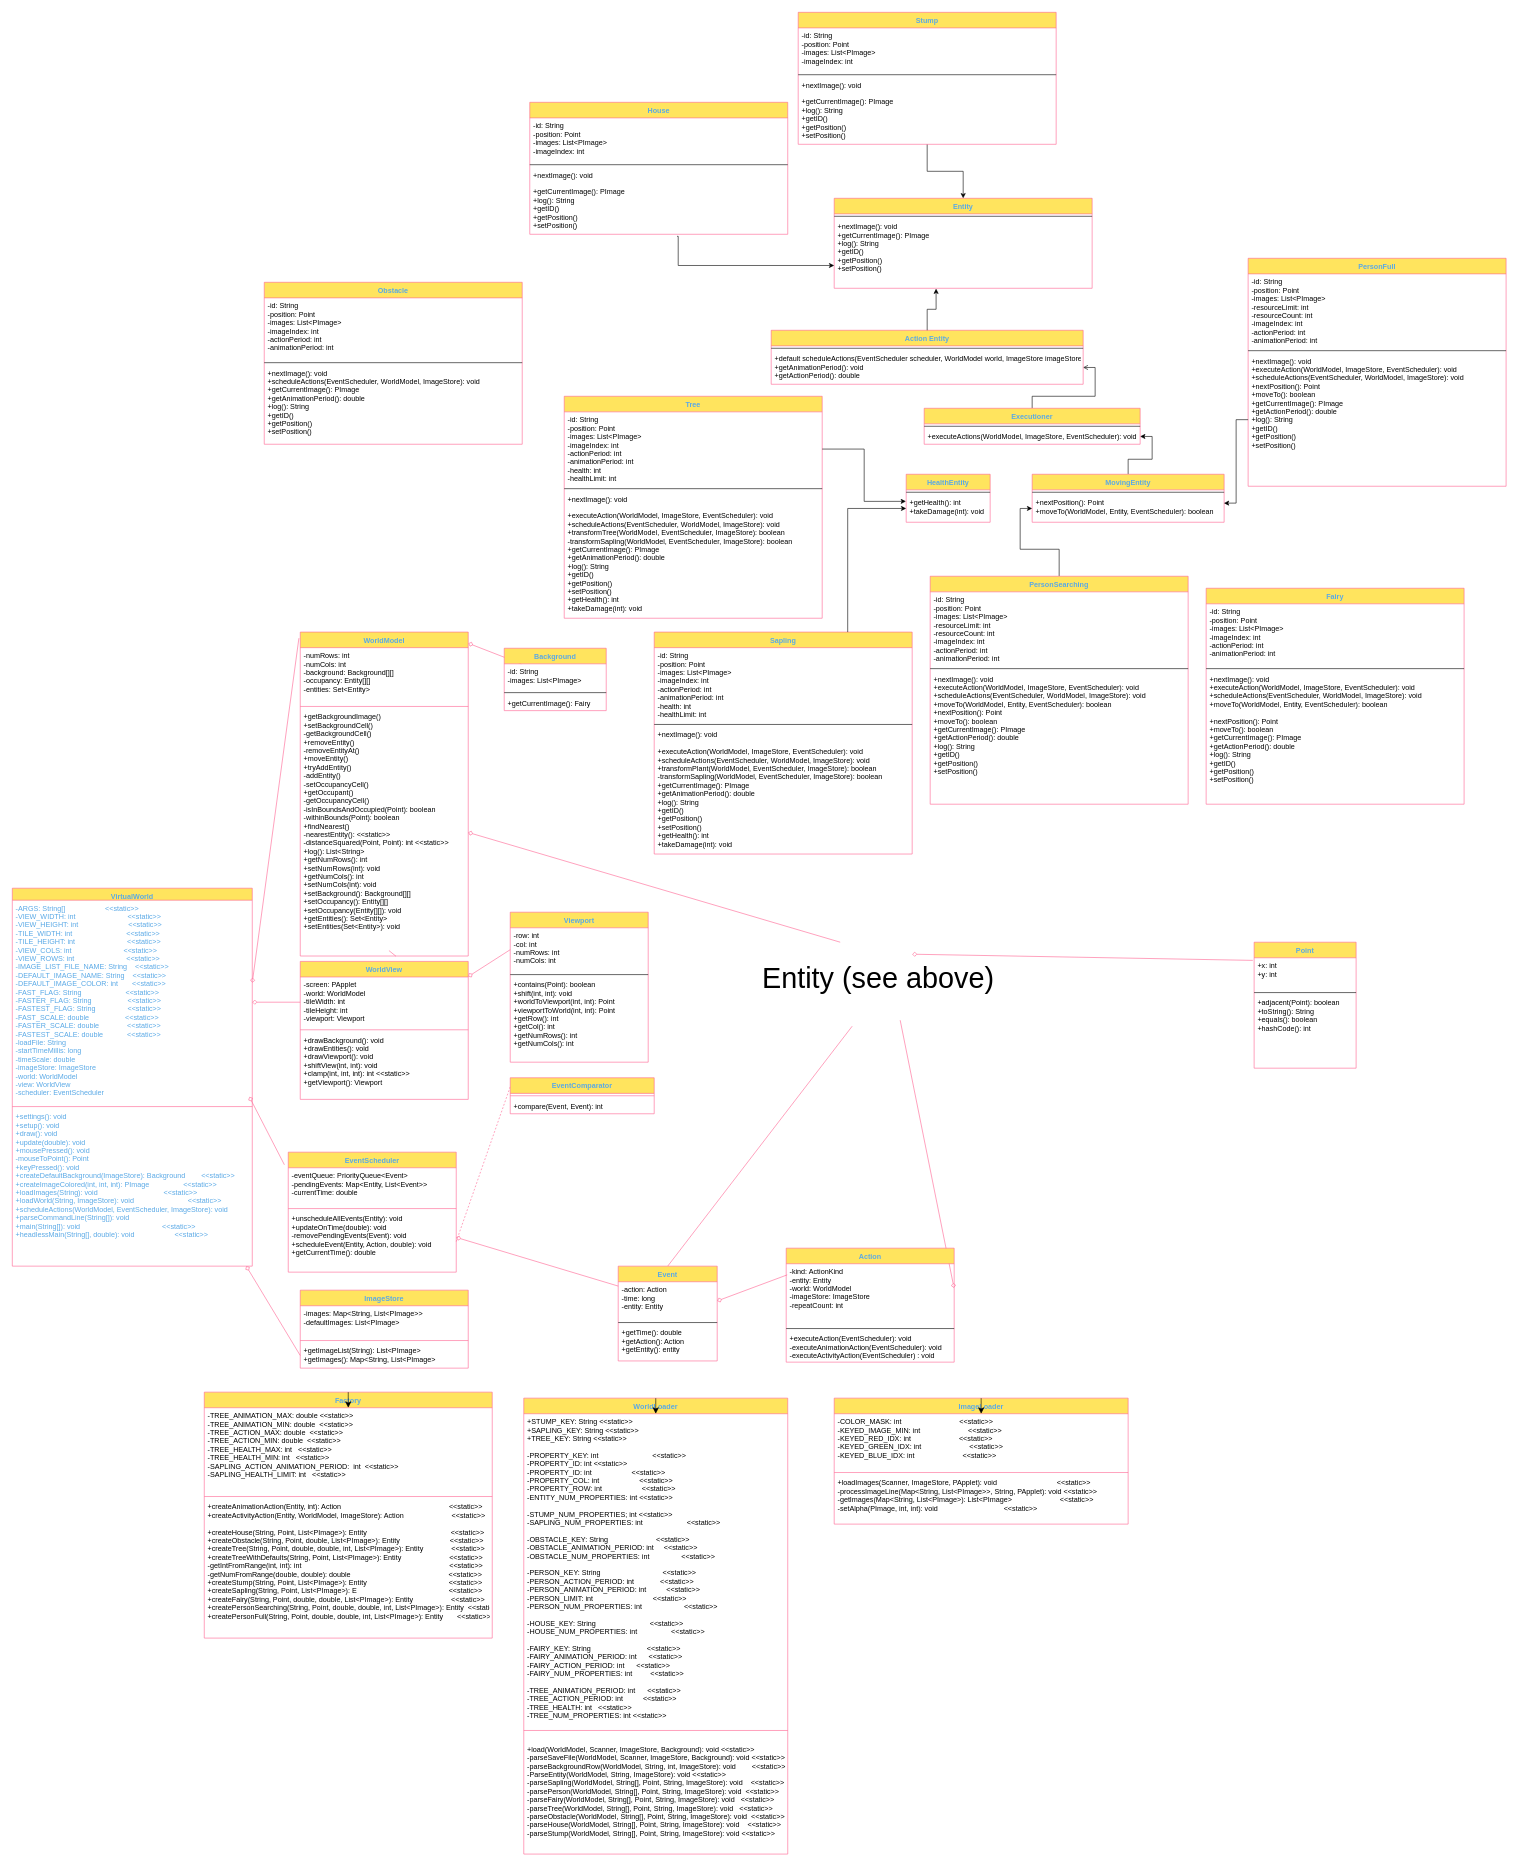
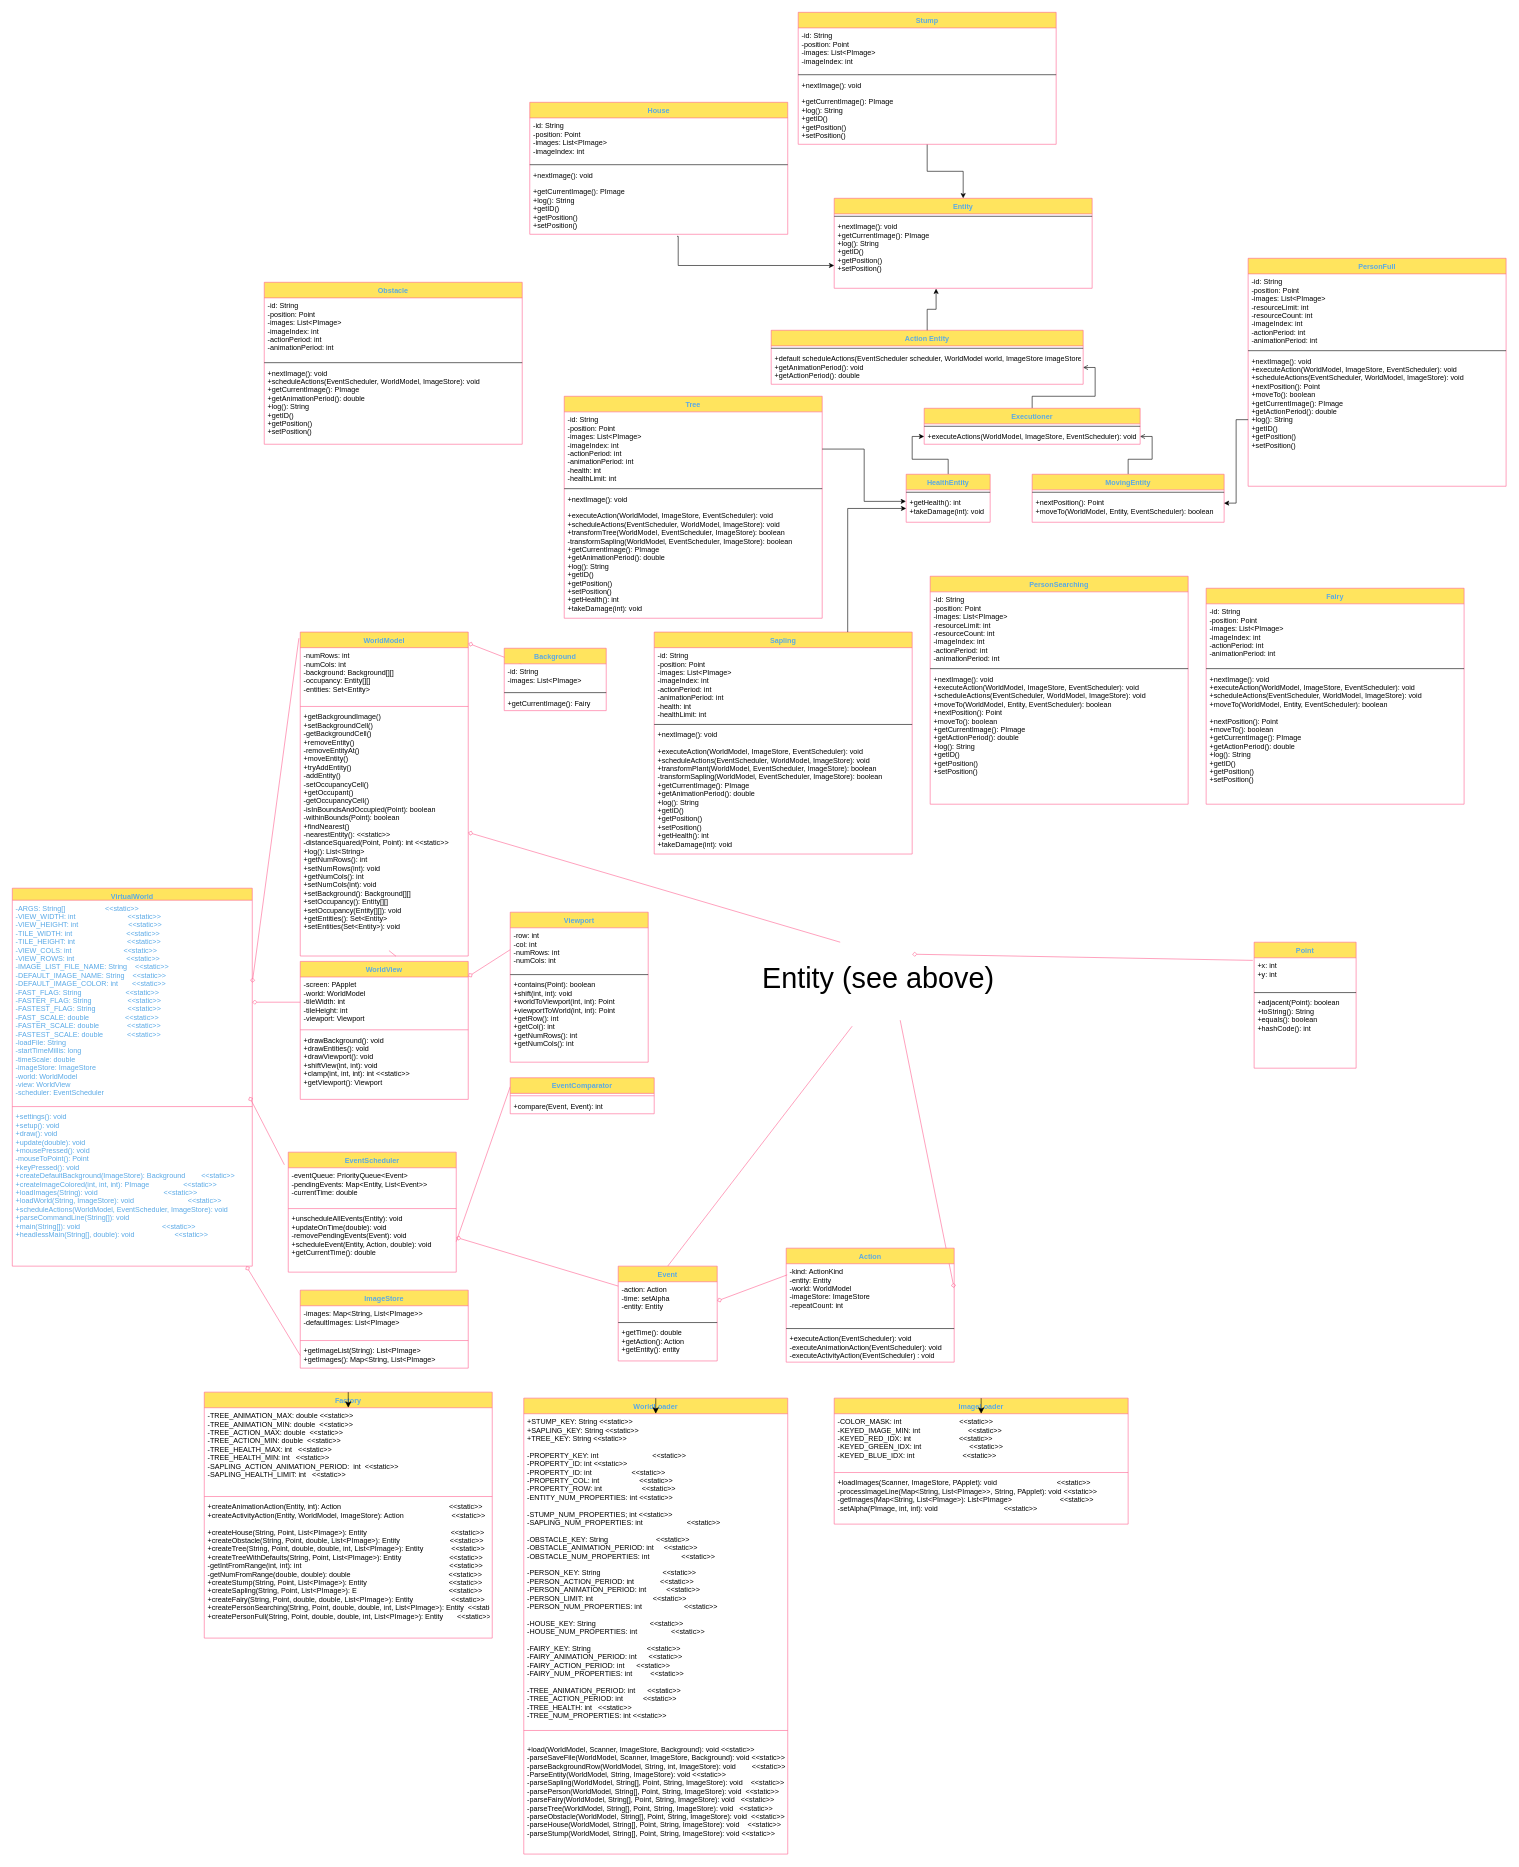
+ <mxCell id="84" value="" style="edgeStyle=orthogonalEdgeStyle;rounded=0;orthogonalLoop=1;jettySize=auto;html=1;" edge="1" parent="1" source="85" target="83"><mxGeometry relative="1" as="geometry" /></mxCell>
- <mxCell id="88" value="" style="edgeStyle=orthogonalEdgeStyle;rounded=0;orthogonalLoop=1;jettySize=auto;html=1;" edge="1" parent="1" source="89" target="83"><mxGeometry relative="1" as="geometry" /></mxCell>
+ <mxCell id="88" value="" style="edgeStyle=orthogonalEdgeStyle;rounded=0;orthogonalLoop=1;jettySize=auto;html=1;endArrow=open;" edge="1" parent="1" source="89" target="83"><mxGeometry relative="1" as="geometry" /></mxCell>
- <mxCell id="96" value="" style="edgeStyle=orthogonalEdgeStyle;rounded=0;orthogonalLoop=1;jettySize=auto;html=1;" edge="1" parent="1" source="97" target="91"><mxGeometry relative="1" as="geometry" /></mxCell>
- <mxCell id="9" value="" style="graphMlID=e7;endArrow=none;strokeColor=#FF6392;strokeWidth=1.0;startArrow=none;startFill=1;endFill=1;fontColor=#5AA9E6;entryX=0;entryY=0.25;entryDx=0;entryDy=0;exitX=1;exitY=0.5;exitDx=0;exitDy=0;dashed=1;" parent="1" source="31" target="36" edge="1"><mxGeometry relative="1" as="geometry" /></mxCell>
+ <mxCell id="9" value="" style="graphMlID=e7;endArrow=none;strokeColor=#FF6392;strokeWidth=1.0;startArrow=none;startFill=1;endFill=1;fontColor=#5AA9E6;entryX=0;entryY=0.25;entryDx=0;entryDy=0;exitX=1;exitY=0.5;exitDx=0;exitDy=0;" parent="1" source="31" target="36" edge="1"><mxGeometry relative="1" as="geometry" /></mxCell>
- <mxCell id="53" value="-action: Action&#10;-time: long&#10;-entity: Entity" style="text;strokeColor=none;fillColor=none;align=left;verticalAlign=top;spacingLeft=4;spacingRight=4;overflow=hidden;rotatable=0;points=[[0,0.5],[1,0.5]];portConstraint=eastwest;" parent="52" vertex="1"><mxGeometry y="26" width="165" height="64" as="geometry" /></mxCell>
+ <mxCell id="53" value="-action: Action&#10;-time: setAlpha&#10;-entity: Entity" style="text;strokeColor=none;fillColor=none;align=left;verticalAlign=top;spacingLeft=4;spacingRight=4;overflow=hidden;rotatable=0;points=[[0,0.5],[1,0.5]];portConstraint=eastwest;" parent="52" vertex="1"><mxGeometry y="26" width="165" height="64" as="geometry" /></mxCell>
